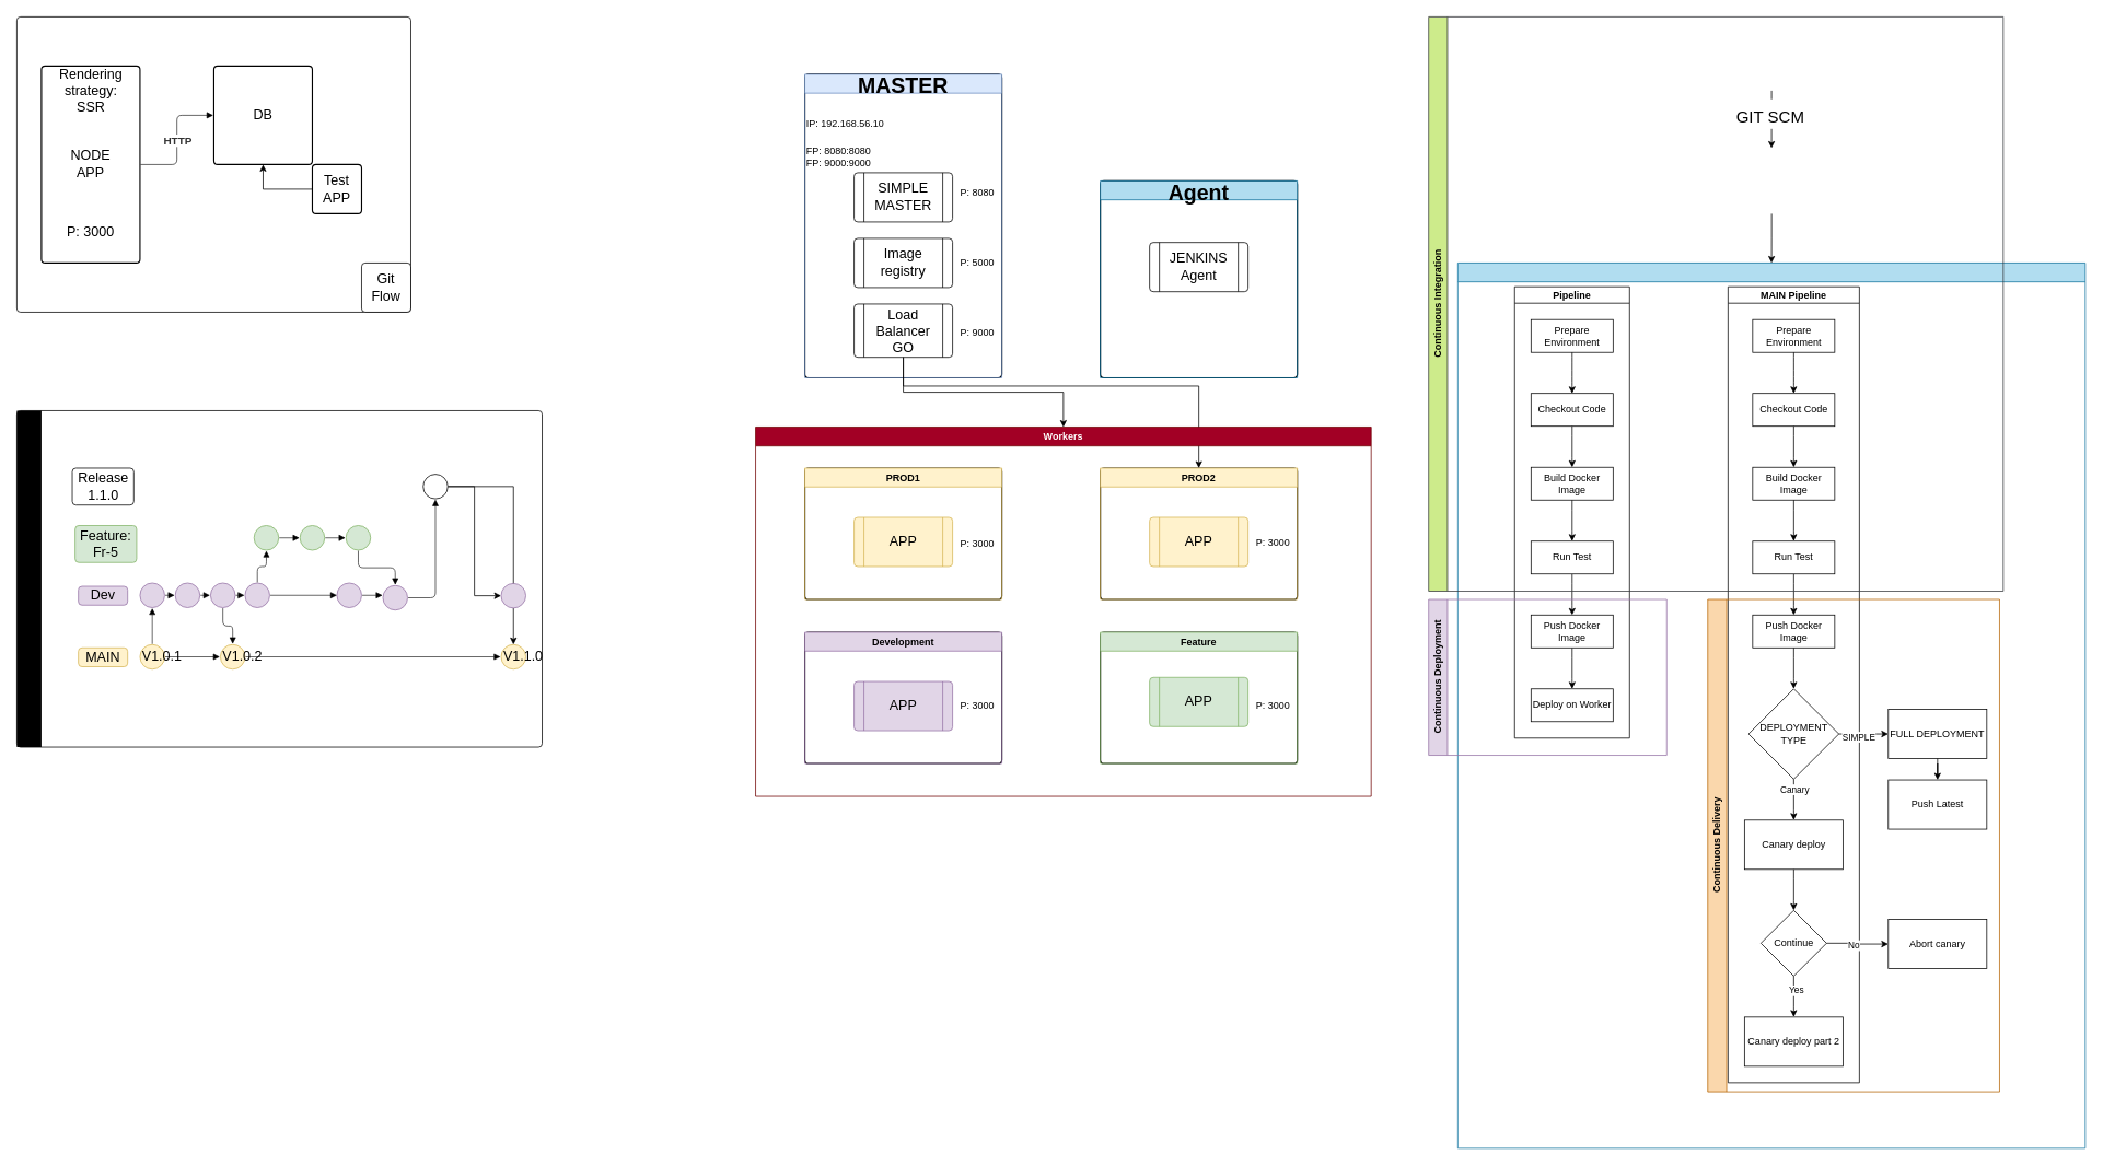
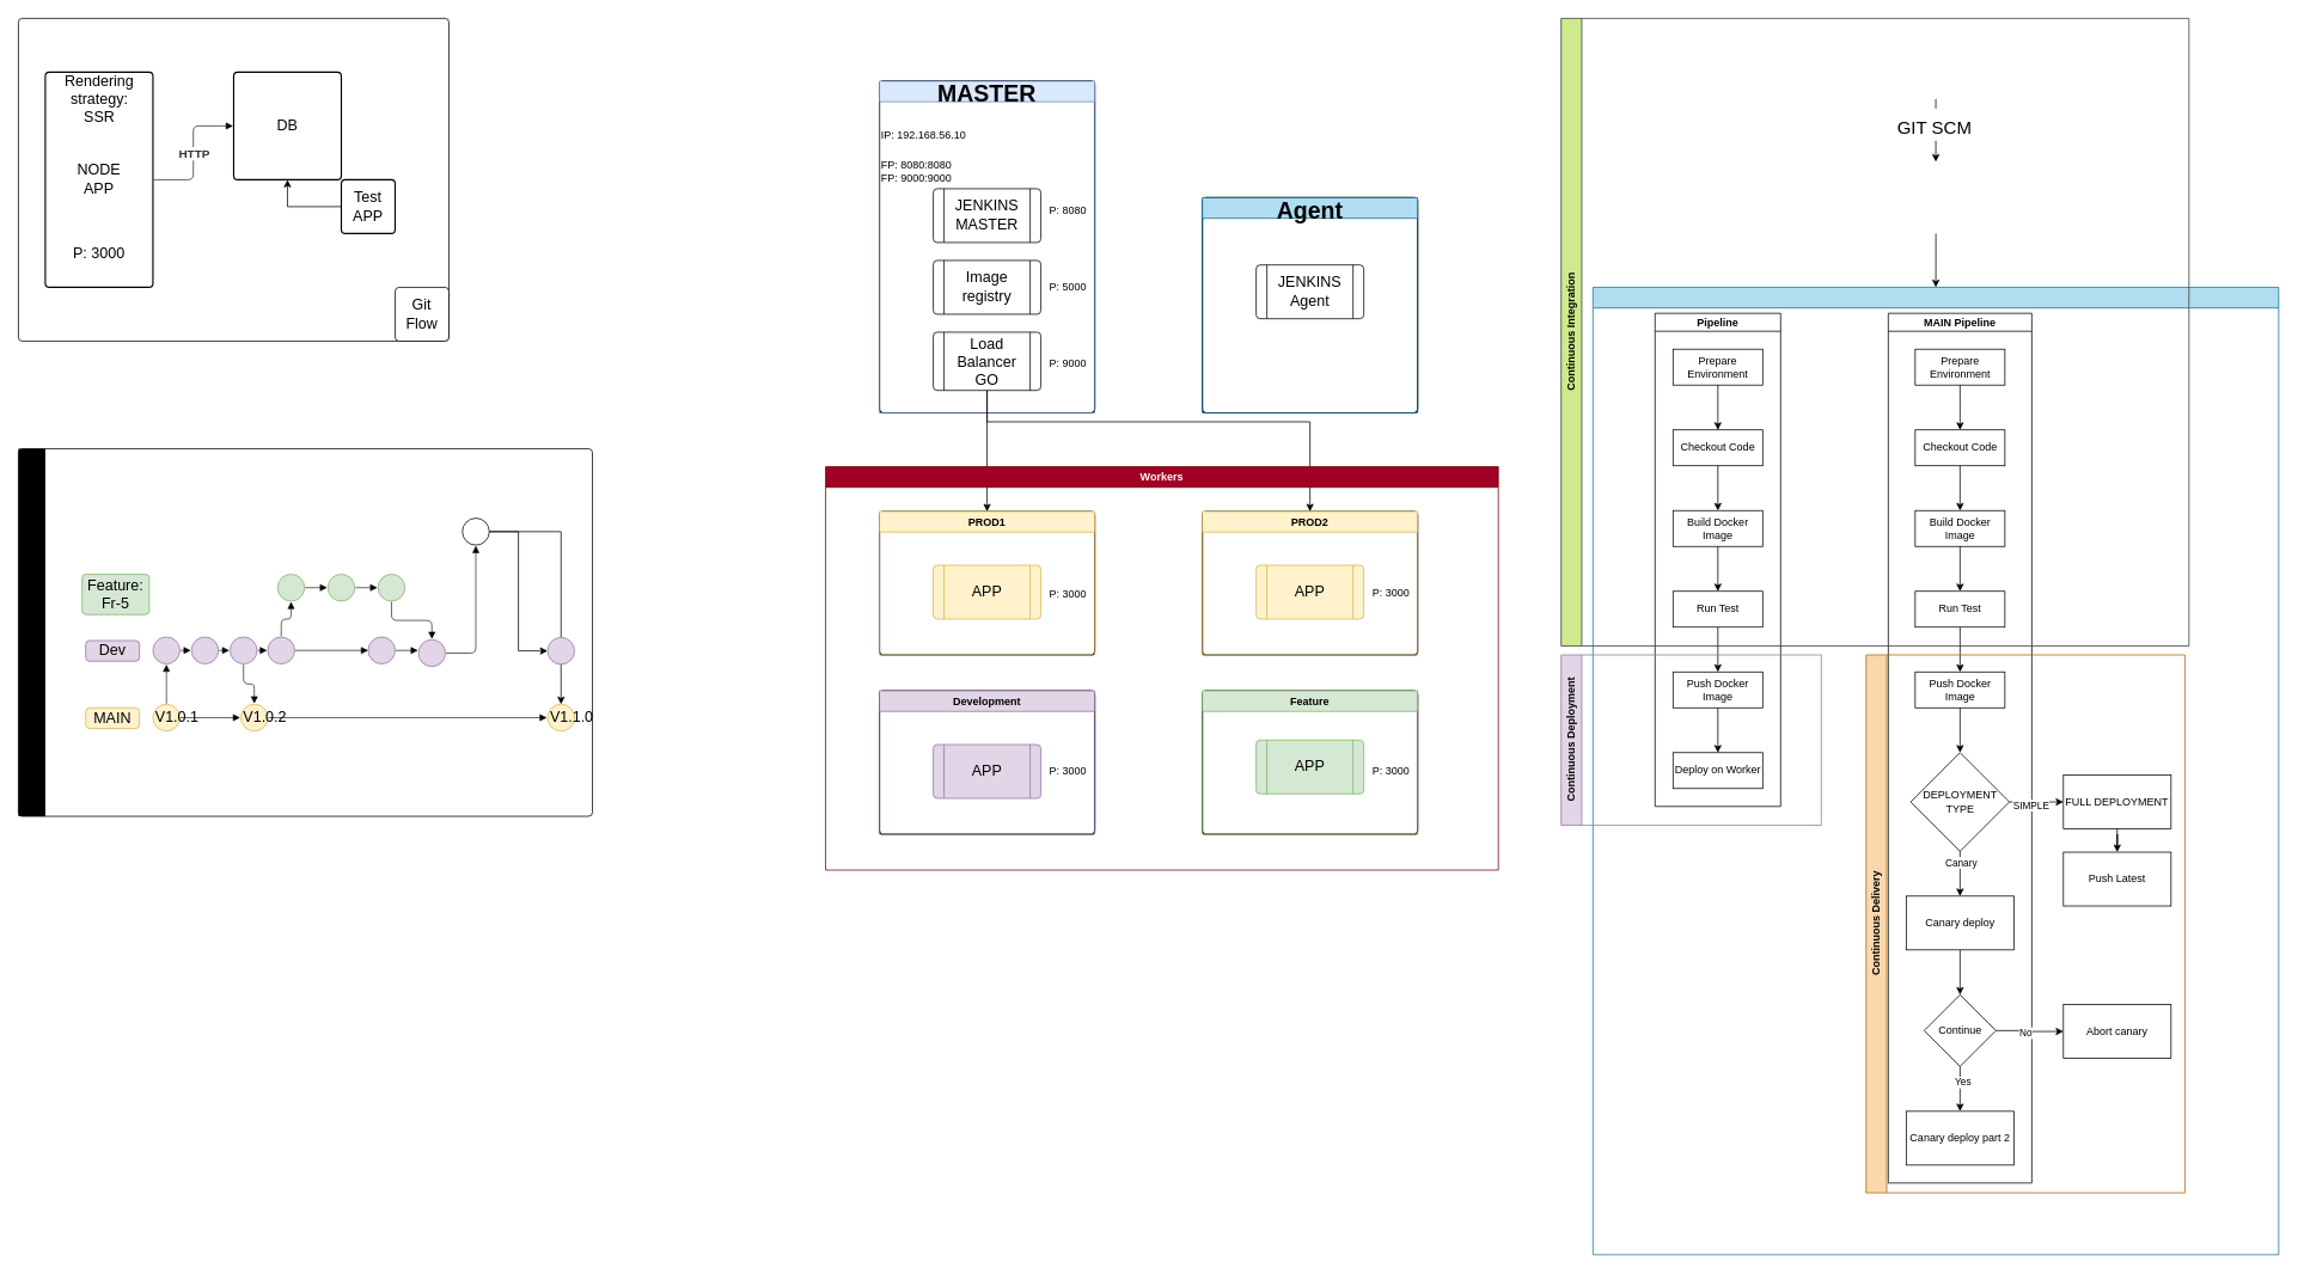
- <mxCell id="6" value="SIMPLE MASTER" style="html=1;overflow=block;blockSpacing=1;whiteSpace=wrap;shape=process;fontSize=16.7;spacing=3.8;rounded=1;absoluteArcSize=1;arcSize=9;strokeWidth=NaN;lucidId=iuNUoXlNMMTP;" parent="3" vertex="1"><mxGeometry x="60" y="120" width="120" height="60" as="geometry" /></mxCell>
+ <mxCell id="6" value="JENKINS MASTER" style="html=1;overflow=block;blockSpacing=1;whiteSpace=wrap;shape=process;fontSize=16.7;spacing=3.8;rounded=1;absoluteArcSize=1;arcSize=9;strokeWidth=NaN;lucidId=iuNUoXlNMMTP;" parent="3" vertex="1"><mxGeometry x="60" y="120" width="120" height="60" as="geometry" /></mxCell>
- <mxCell id="77" style="edgeStyle=orthogonalEdgeStyle;rounded=0;orthogonalLoop=1;jettySize=auto;html=1;" parent="1" source="4" target="119" edge="1"><mxGeometry relative="1" as="geometry" /></mxCell>
+ <mxCell id="77" style="edgeStyle=orthogonalEdgeStyle;rounded=0;orthogonalLoop=1;jettySize=auto;html=1;entryX=0.5;entryY=0;entryDx=0;entryDy=0;" parent="1" source="4" target="26" edge="1"><mxGeometry relative="1" as="geometry" /></mxCell>
- <mxCell id="70" value="Release 1.1.0" style="html=1;overflow=block;blockSpacing=1;whiteSpace=wrap;fontSize=16.7;spacing=0;rounded=1;absoluteArcSize=1;arcSize=9;strokeWidth=NaN;lucidId=UGNUexd0UVxA;" parent="1" vertex="1"><mxGeometry x="87.5" y="570" width="75" height="45" as="geometry" /></mxCell>
